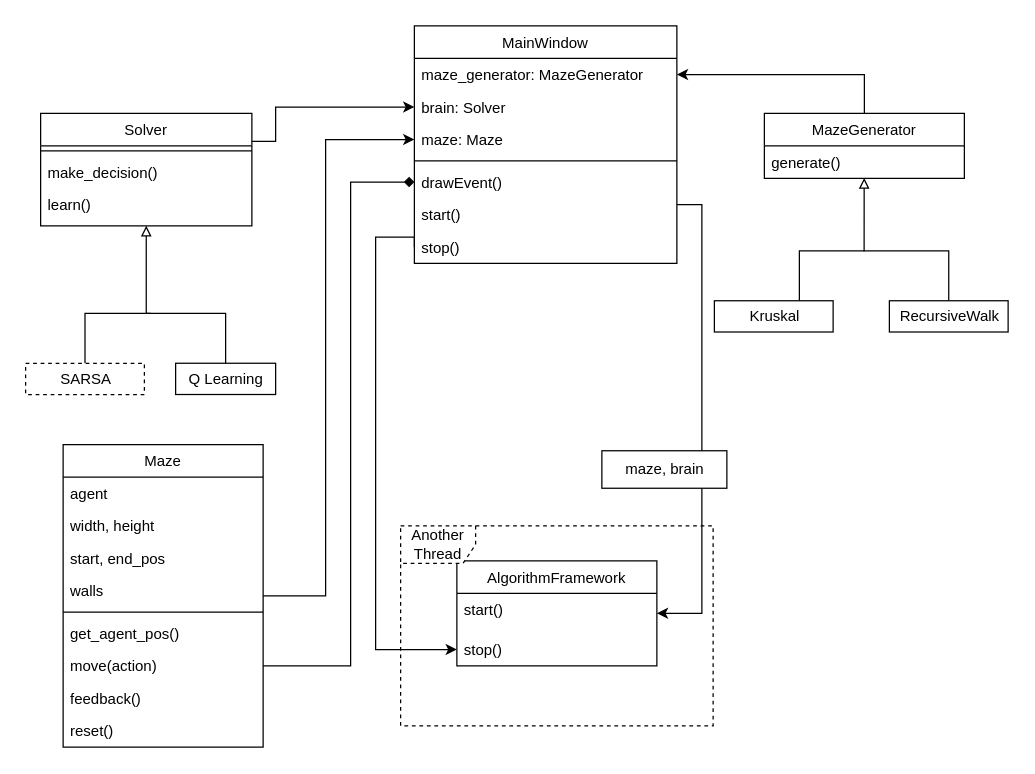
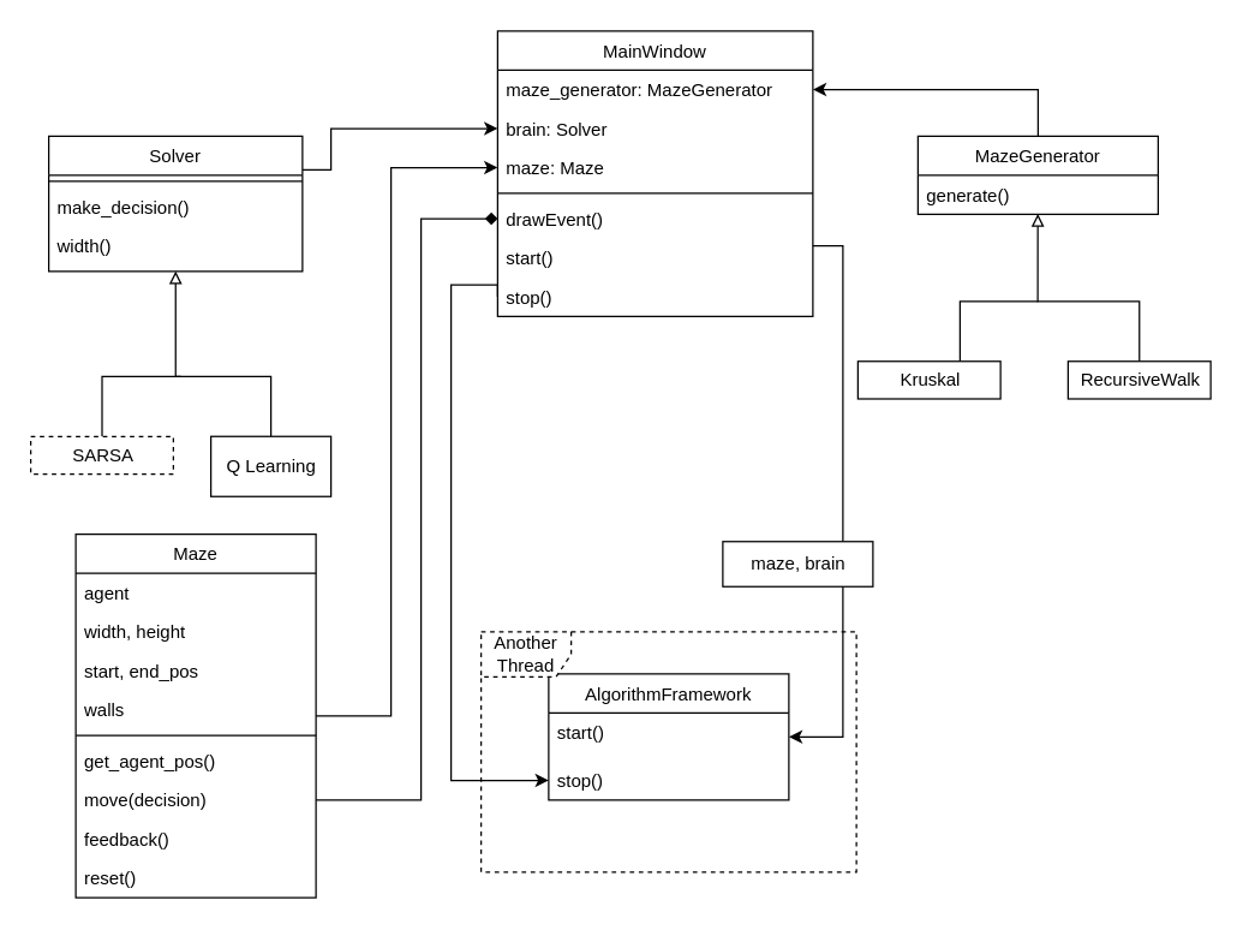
- <mxCell id="40" value="learn()" style="text;align=left;verticalAlign=top;spacingLeft=4;spacingRight=4;overflow=hidden;rotatable=0;points=[[0,0.5],[1,0.5]];portConstraint=eastwest;" vertex="1" parent="37"><mxGeometry y="60" width="169" height="26" as="geometry" /></mxCell>
+ <mxCell id="40" value="width()" style="text;align=left;verticalAlign=top;spacingLeft=4;spacingRight=4;overflow=hidden;rotatable=0;points=[[0,0.5],[1,0.5]];portConstraint=eastwest;" vertex="1" parent="37"><mxGeometry y="60" width="169" height="26" as="geometry" /></mxCell>
- <mxCell id="42" value="Q Learning" style="html=1;" vertex="1" parent="1"><mxGeometry x="140" y="290" width="80" height="25" as="geometry" /></mxCell>
+ <mxCell id="42" value="Q Learning" style="html=1;" vertex="1" parent="1"><mxGeometry x="140" y="290" width="80" height="40" as="geometry" /></mxCell>
- <mxCell id="10" value="move(action)" style="text;align=left;verticalAlign=top;spacingLeft=4;spacingRight=4;overflow=hidden;rotatable=0;points=[[0,0.5],[1,0.5]];portConstraint=eastwest;" parent="3" vertex="1"><mxGeometry y="164" width="160" height="26" as="geometry" /></mxCell>
+ <mxCell id="10" value="move(decision)" style="text;align=left;verticalAlign=top;spacingLeft=4;spacingRight=4;overflow=hidden;rotatable=0;points=[[0,0.5],[1,0.5]];portConstraint=eastwest;" parent="3" vertex="1"><mxGeometry y="164" width="160" height="26" as="geometry" /></mxCell>
